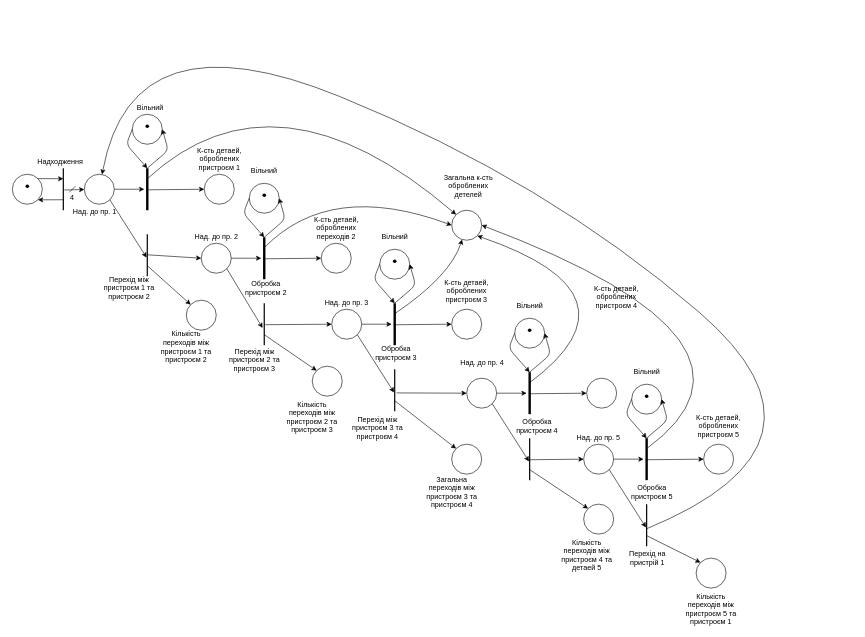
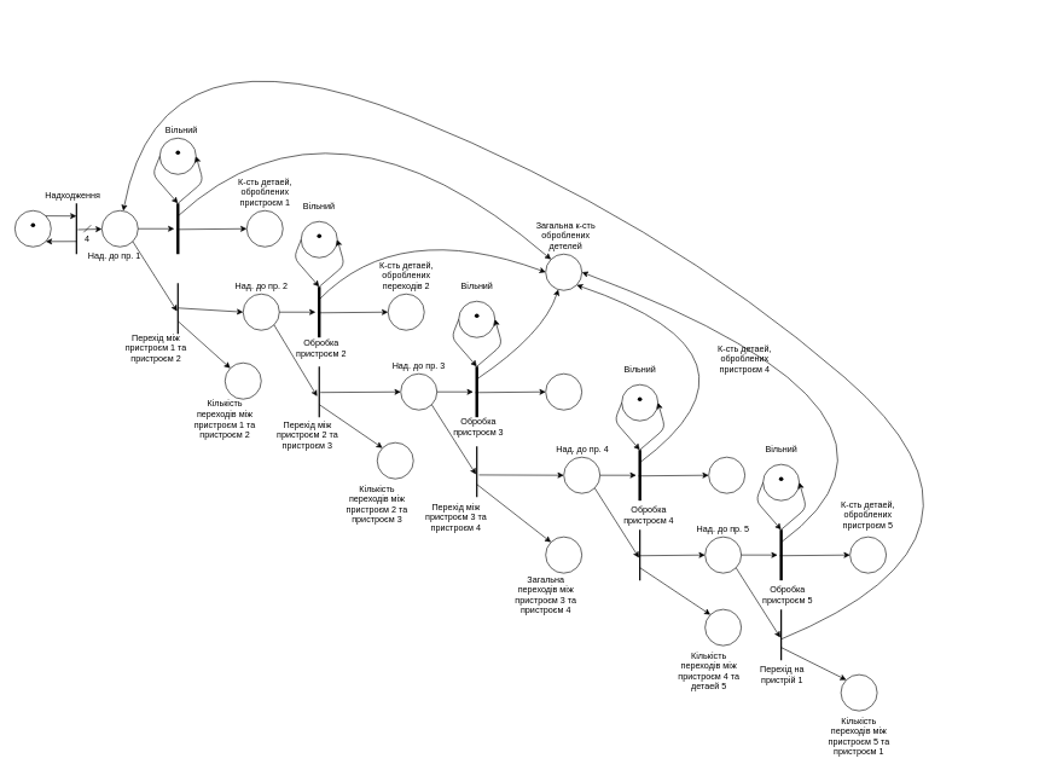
- <mxCell id="95" value="Загальна к-сть оброблених детелей" style="text;html=1;strokeColor=none;fillColor=none;align=center;verticalAlign=middle;whiteSpace=wrap;rounded=0;" parent="1" vertex="1"><mxGeometry x="732.5" y="300" width="95" height="20" as="geometry" /></mxCell>
+ <mxCell id="95" value="Загальна к-сть оброблених детелей" style="text;html=1;strokeColor=none;fillColor=none;align=center;verticalAlign=middle;whiteSpace=wrap;rounded=0;" parent="1" vertex="1"><mxGeometry x="732.5" y="315" width="95" height="20" as="geometry" /></mxCell>
- <mxCell id="47" value="К-сть детаей, оброблених пристроєм 3" style="text;html=1;strokeColor=none;fillColor=none;align=center;verticalAlign=middle;whiteSpace=wrap;rounded=0;" parent="1" vertex="1"><mxGeometry x="730" y="475" width="95" height="20" as="geometry" /></mxCell>
- <mxCell id="58" value="Над. до пр. 4" style="text;html=1;strokeColor=none;fillColor=none;align=center;verticalAlign=middle;whiteSpace=wrap;rounded=0;" parent="1" vertex="1"><mxGeometry x="761" y="595" width="85" height="20" as="geometry" /></mxCell>
+ <mxCell id="58" value="Над. до пр. 4" style="text;html=1;strokeColor=none;fillColor=none;align=center;verticalAlign=middle;whiteSpace=wrap;rounded=0;" parent="1" vertex="1"><mxGeometry x="761" y="610" width="85" height="20" as="geometry" /></mxCell>
